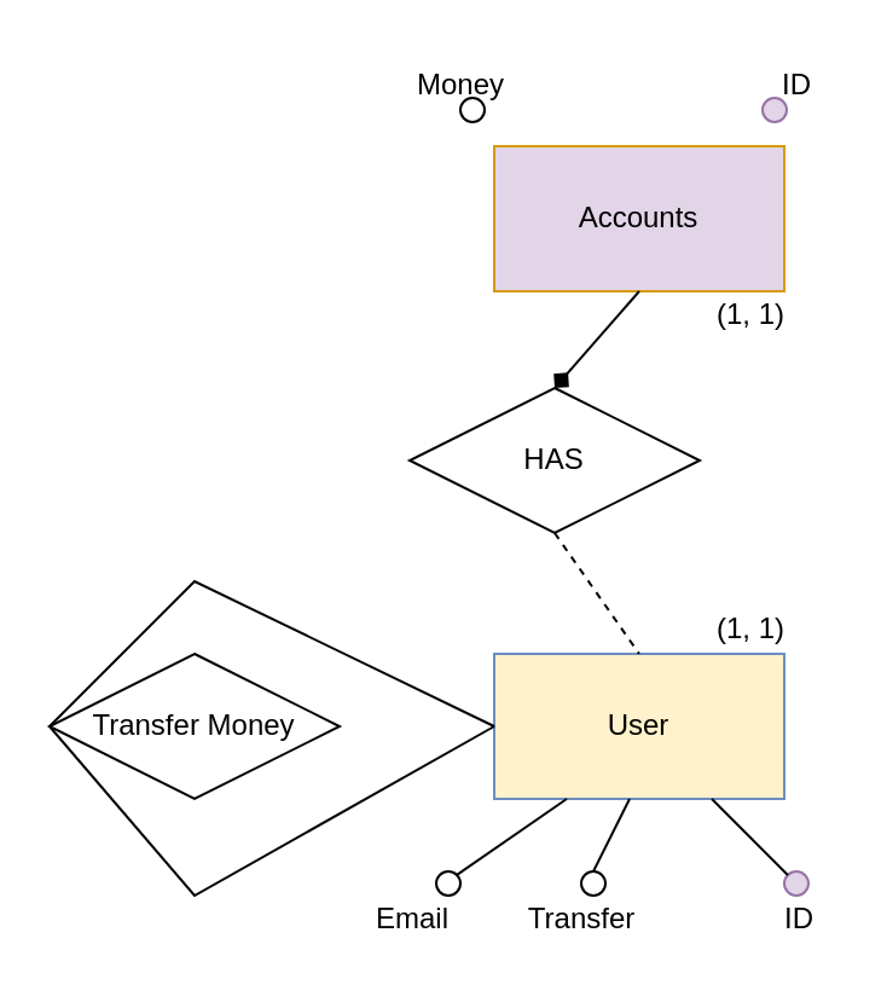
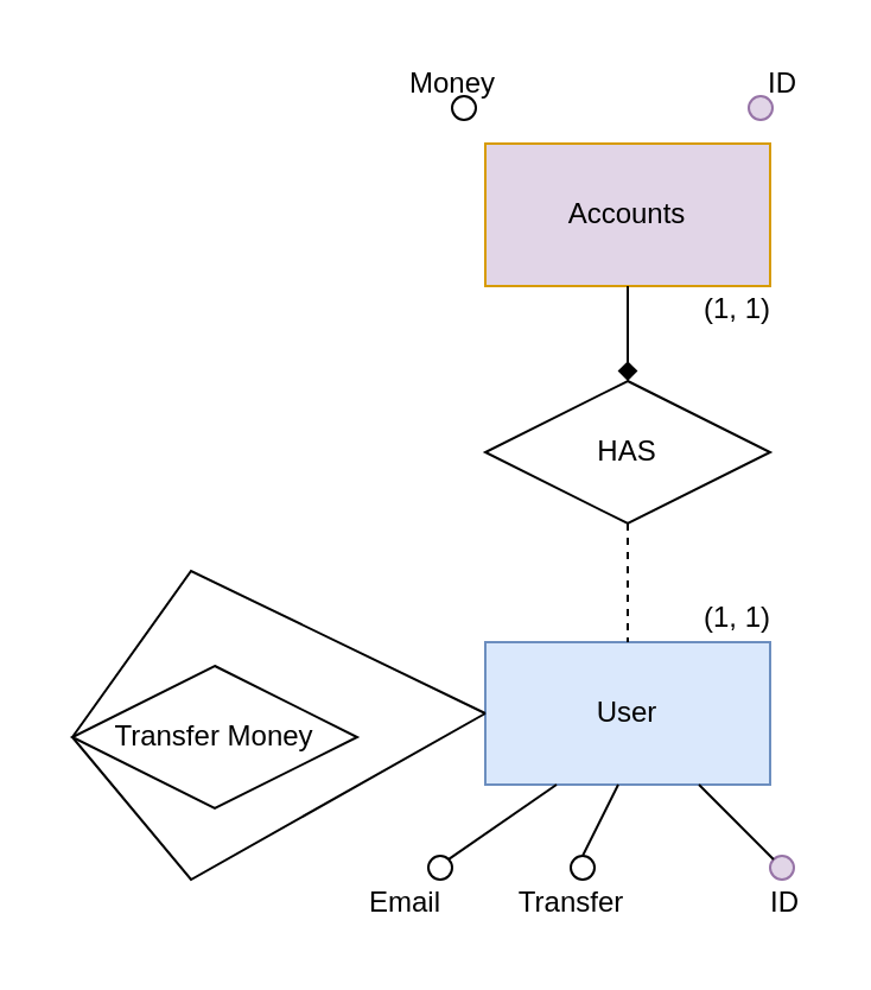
- <mxCell id="17" value="HAS" style="shape=rhombus;perimeter=rhombusPerimeter;whiteSpace=wrap;html=1;align=center;" vertex="1" parent="1"><mxGeometry x="169" y="160" width="120" height="60" as="geometry" /></mxCell>
+ <mxCell id="17" value="HAS" style="shape=rhombus;perimeter=rhombusPerimeter;whiteSpace=wrap;html=1;align=center;" vertex="1" parent="1"><mxGeometry x="204" y="160" width="120" height="60" as="geometry" /></mxCell>
- <mxCell id="22" value="Transfer Money" style="shape=rhombus;perimeter=rhombusPerimeter;whiteSpace=wrap;html=1;align=center;" vertex="1" parent="1"><mxGeometry x="20" y="270" width="120" height="60" as="geometry" /></mxCell>
+ <mxCell id="22" value="Transfer Money" style="shape=rhombus;perimeter=rhombusPerimeter;whiteSpace=wrap;html=1;align=center;" vertex="1" parent="1"><mxGeometry x="30" y="280" width="120" height="60" as="geometry" /></mxCell>
- <mxCell id="2" value="User" style="rounded=0;whiteSpace=wrap;html=1;fillColor=#fff2cc;strokeColor=#6c8ebf;" vertex="1" parent="1"><mxGeometry x="204" y="270" width="120" height="60" as="geometry" /></mxCell>
+ <mxCell id="2" value="User" style="rounded=0;whiteSpace=wrap;html=1;fillColor=#dae8fc;strokeColor=#6c8ebf;" vertex="1" parent="1"><mxGeometry x="204" y="270" width="120" height="60" as="geometry" /></mxCell>
